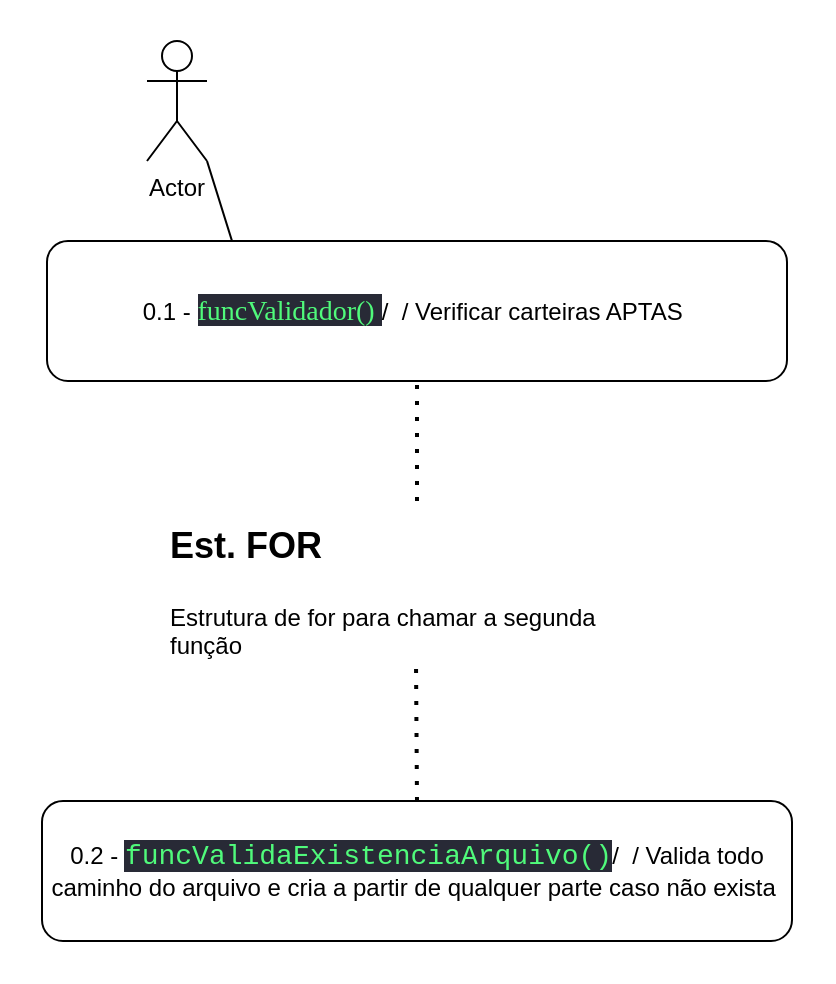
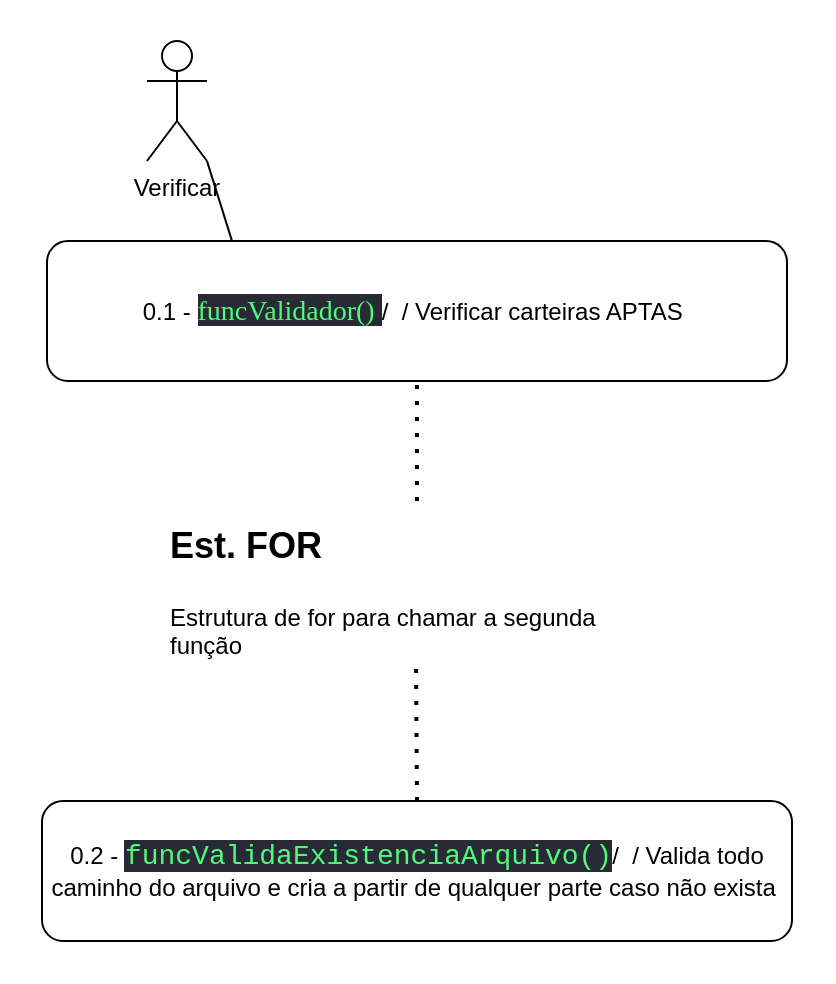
- <mxCell id="3" value="Actor" style="shape=umlActor;verticalLabelPosition=bottom;verticalAlign=top;html=1;outlineConnect=0;" vertex="1" parent="1"><mxGeometry x="73" y="20" width="30" height="60" as="geometry" /></mxCell>
+ <mxCell id="3" value="Verificar" style="shape=umlActor;verticalLabelPosition=bottom;verticalAlign=top;html=1;outlineConnect=0;" vertex="1" parent="1"><mxGeometry x="73" y="20" width="30" height="60" as="geometry" /></mxCell>
